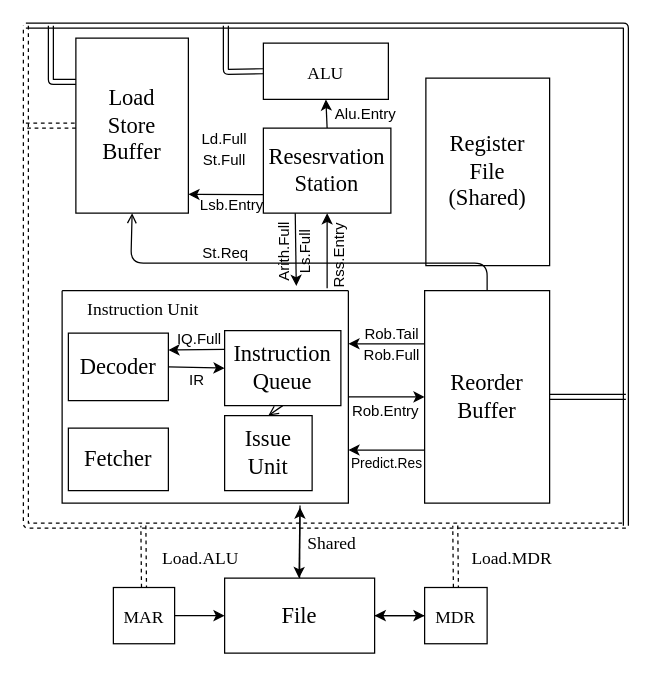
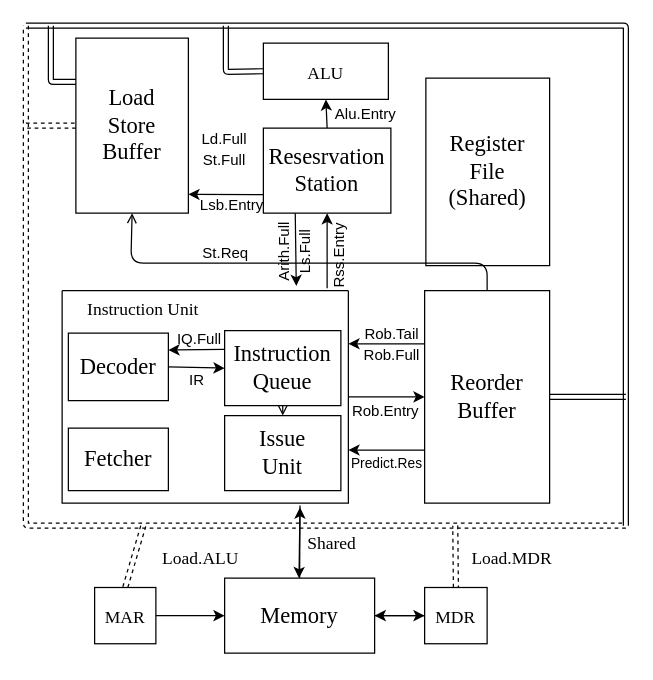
- <mxCell id="19" value="&lt;font face=&quot;Times New Roman&quot; style=&quot;font-size: 18px;&quot;&gt;Issue&lt;br&gt;Unit&lt;br&gt;&lt;/font&gt;" style="whiteSpace=wrap;html=1;" parent="14" vertex="1"><mxGeometry x="130" y="100" width="70" height="60" as="geometry" /></mxCell>
+ <mxCell id="19" value="&lt;font face=&quot;Times New Roman&quot; style=&quot;font-size: 18px;&quot;&gt;Issue&lt;br&gt;Unit&lt;br&gt;&lt;/font&gt;" style="whiteSpace=wrap;html=1;" parent="14" vertex="1"><mxGeometry x="130" y="100" width="93" height="60" as="geometry" /></mxCell>
- <mxCell id="6" value="&lt;font style=&quot;font-size: 14px;&quot;&gt;MAR&lt;/font&gt;" style="whiteSpace=wrap;html=1;fontFamily=Times New Roman;fontSize=18;" parent="1" vertex="1"><mxGeometry x="90" y="469.5" width="49" height="45" as="geometry" /></mxCell>
+ <mxCell id="6" value="&lt;font style=&quot;font-size: 14px;&quot;&gt;MAR&lt;/font&gt;" style="whiteSpace=wrap;html=1;fontFamily=Times New Roman;fontSize=18;" parent="1" vertex="1"><mxGeometry x="75" y="469.5" width="49" height="45" as="geometry" /></mxCell>
- <mxCell id="4" value="&lt;font face=&quot;Times New Roman&quot; style=&quot;font-size: 18px;&quot;&gt;File&lt;/font&gt;" style="whiteSpace=wrap;html=1;" parent="1" vertex="1"><mxGeometry x="179" y="462" width="120" height="60" as="geometry" /></mxCell>
+ <mxCell id="4" value="&lt;font face=&quot;Times New Roman&quot; style=&quot;font-size: 18px;&quot;&gt;Memory&lt;/font&gt;" style="whiteSpace=wrap;html=1;" parent="1" vertex="1"><mxGeometry x="179" y="462" width="120" height="60" as="geometry" /></mxCell>
